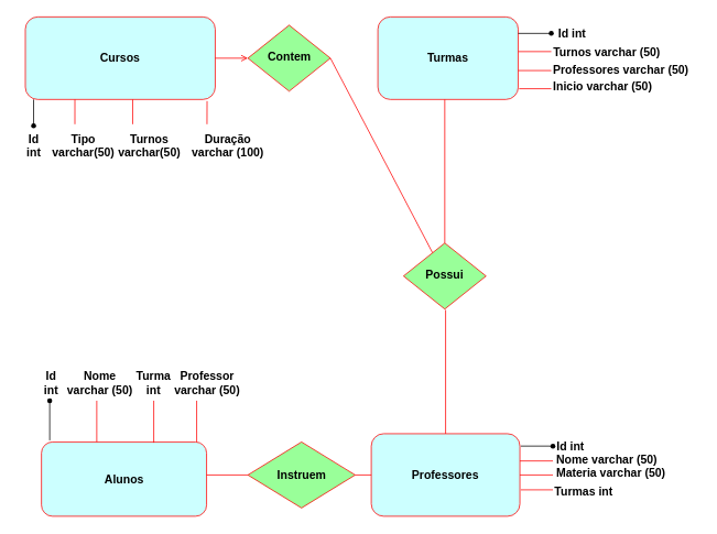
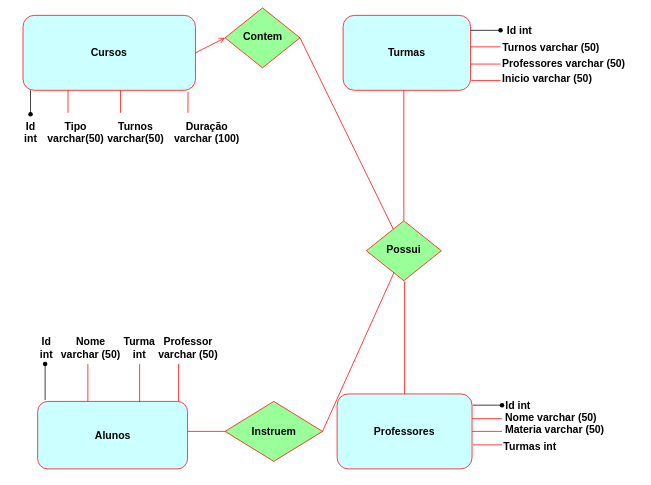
- <mxCell id="3" value="Contem" style="rhombus;whiteSpace=wrap;html=1;shadow=0;fontFamily=Helvetica;fontSize=14;align=center;strokeWidth=1;spacing=6;spacingTop=-4;fillColor=#99FF99;fontStyle=1;strokeColor=#FF0000;" parent="1" vertex="1"><mxGeometry x="299.5" y="30" width="100" height="80" as="geometry" /></mxCell>
+ <mxCell id="3" value="Contem" style="rhombus;whiteSpace=wrap;html=1;shadow=0;fontFamily=Helvetica;fontSize=14;align=center;strokeWidth=1;spacing=6;spacingTop=-4;fillColor=#99FF99;fontStyle=1;strokeColor=#FF0000;" parent="1" vertex="1"><mxGeometry x="299.5" y="10" width="100" height="80" as="geometry" /></mxCell>
- <mxCell id="15" value="" style="endArrow=none;html=1;rounded=0;strokeColor=#FF0000;entryX=0;entryY=0.5;entryDx=0;entryDy=0;exitX=1;exitY=0.5;exitDx=0;exitDy=0;" parent="1" source="14" target="12" edge="1"><mxGeometry width="50" height="50" relative="1" as="geometry"><mxPoint x="390" y="576" as="sourcePoint" /><mxPoint x="450.02" y="576" as="targetPoint" /></mxGeometry></mxCell>
+ <mxCell id="15" value="" style="endArrow=none;html=1;rounded=0;strokeColor=#FF0000;exitX=1;exitY=0.5;exitDx=0;exitDy=0;" parent="1" source="14" target="4" edge="1"><mxGeometry width="50" height="50" relative="1" as="geometry"><mxPoint x="390" y="576" as="sourcePoint" /><mxPoint x="450.02" y="576" as="targetPoint" /></mxGeometry></mxCell>
